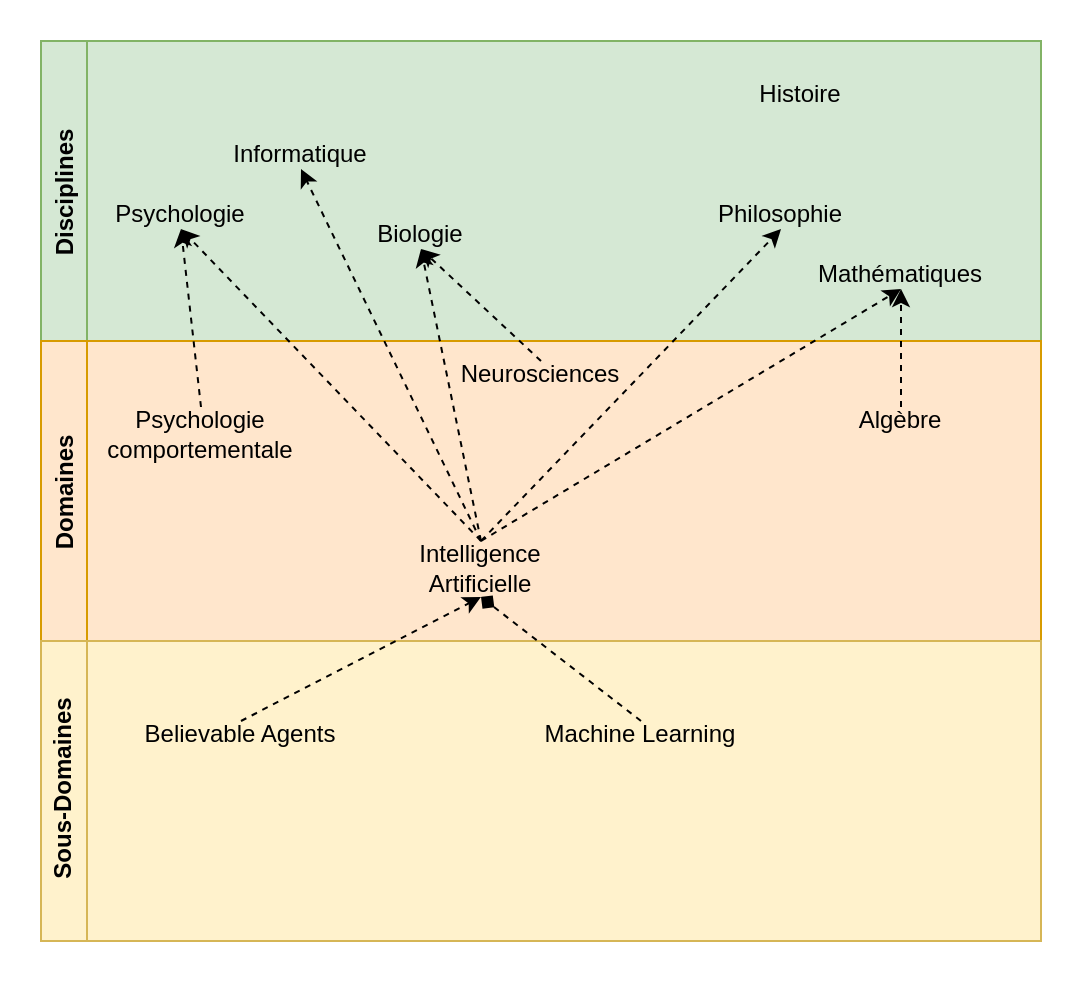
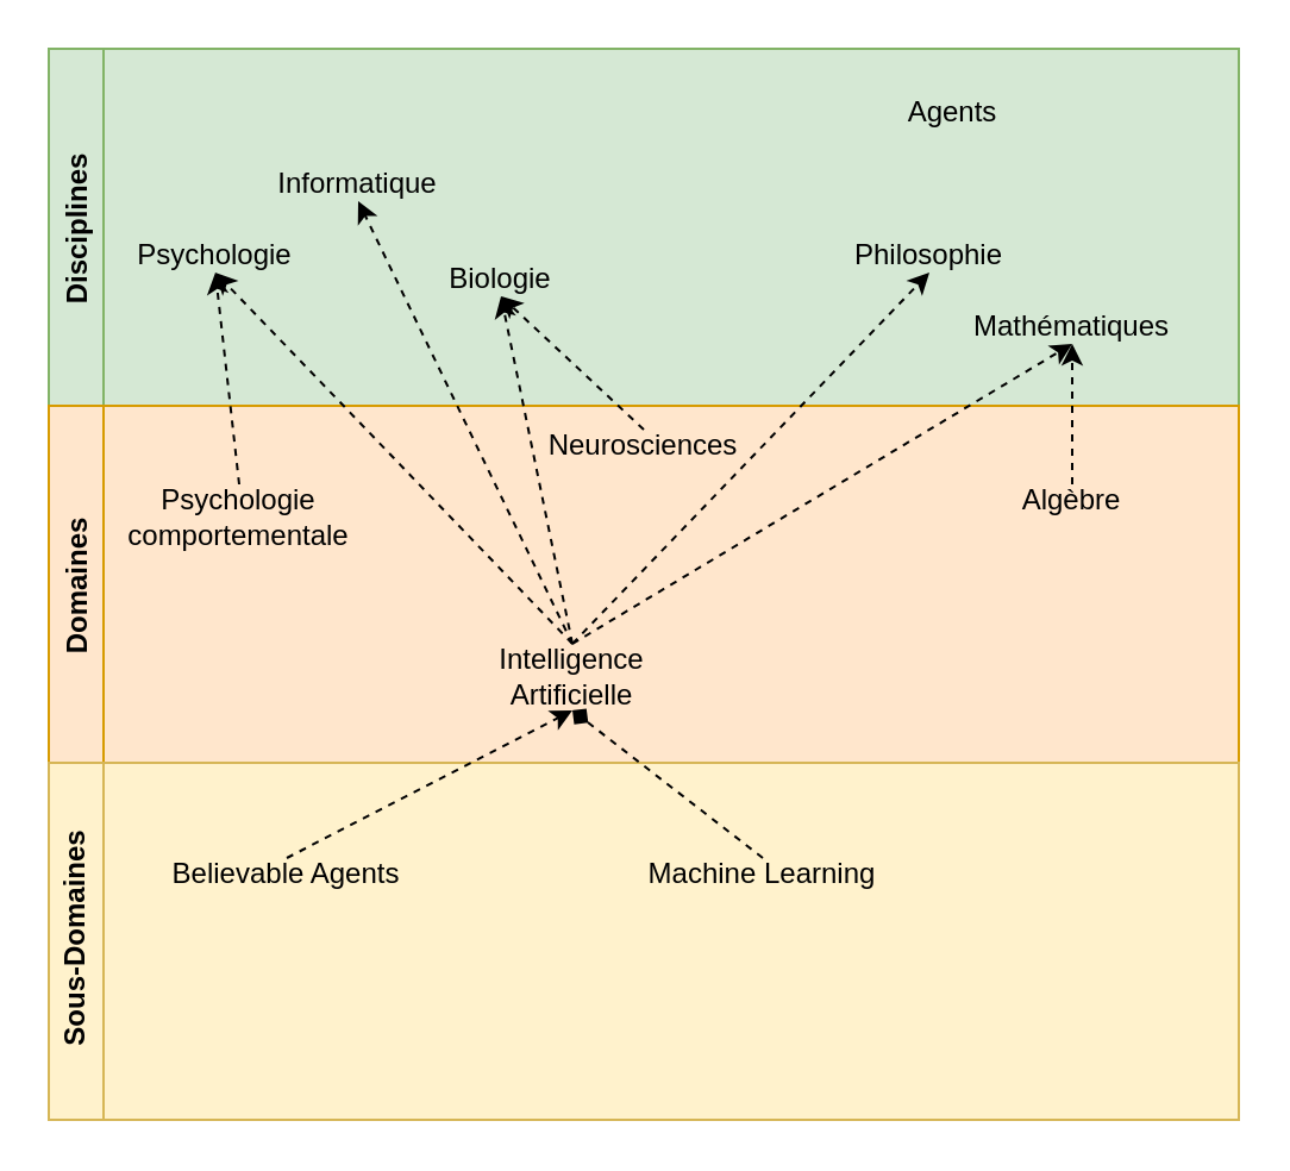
- <mxCell id="4" value="Histoire" style="text;strokeColor=none;fillColor=none;align=center;verticalAlign=middle;rounded=0;whiteSpace=wrap;html=1;" vertex="1" parent="2"><mxGeometry x="330" y="20" width="100" height="14" as="geometry" /></mxCell>
+ <mxCell id="4" value="Agents" style="text;strokeColor=none;fillColor=none;align=center;verticalAlign=middle;rounded=0;whiteSpace=wrap;html=1;" vertex="1" parent="2"><mxGeometry x="330" y="20" width="100" height="14" as="geometry" /></mxCell>
